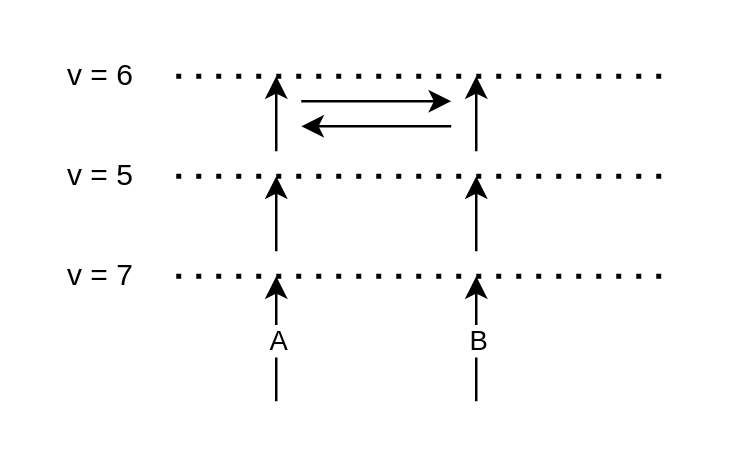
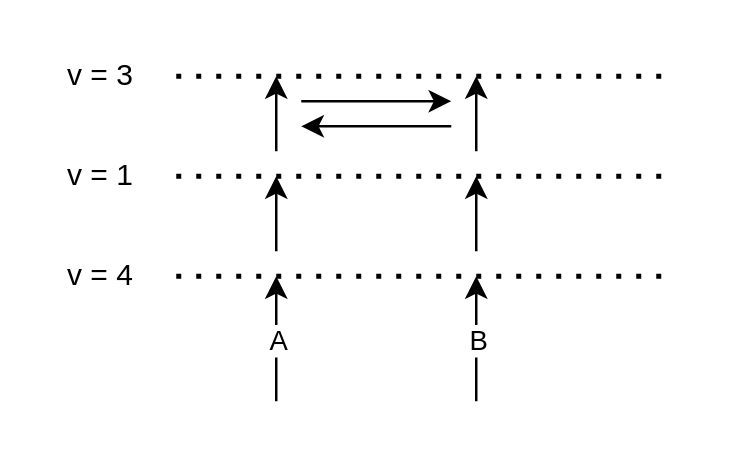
- <mxCell id="7" value="v = 6" style="text;html=1;strokeColor=none;fillColor=none;align=center;verticalAlign=middle;whiteSpace=wrap;rounded=0;" vertex="1" parent="1"><mxGeometry x="20" y="20" width="40" height="20" as="geometry" /></mxCell>
+ <mxCell id="7" value="v = 3" style="text;html=1;strokeColor=none;fillColor=none;align=center;verticalAlign=middle;whiteSpace=wrap;rounded=0;" vertex="1" parent="1"><mxGeometry x="20" y="20" width="40" height="20" as="geometry" /></mxCell>
- <mxCell id="6" value="v = 5" style="text;html=1;strokeColor=none;fillColor=none;align=center;verticalAlign=middle;whiteSpace=wrap;rounded=0;" vertex="1" parent="1"><mxGeometry x="20" y="60" width="40" height="20" as="geometry" /></mxCell>
+ <mxCell id="6" value="v = 1" style="text;html=1;strokeColor=none;fillColor=none;align=center;verticalAlign=middle;whiteSpace=wrap;rounded=0;" vertex="1" parent="1"><mxGeometry x="20" y="60" width="40" height="20" as="geometry" /></mxCell>
- <mxCell id="5" value="v = 7" style="text;html=1;strokeColor=none;fillColor=none;align=center;verticalAlign=middle;whiteSpace=wrap;rounded=0;" vertex="1" parent="1"><mxGeometry x="20" y="100" width="40" height="20" as="geometry" /></mxCell>
+ <mxCell id="5" value="v = 4" style="text;html=1;strokeColor=none;fillColor=none;align=center;verticalAlign=middle;whiteSpace=wrap;rounded=0;" vertex="1" parent="1"><mxGeometry x="20" y="100" width="40" height="20" as="geometry" /></mxCell>
